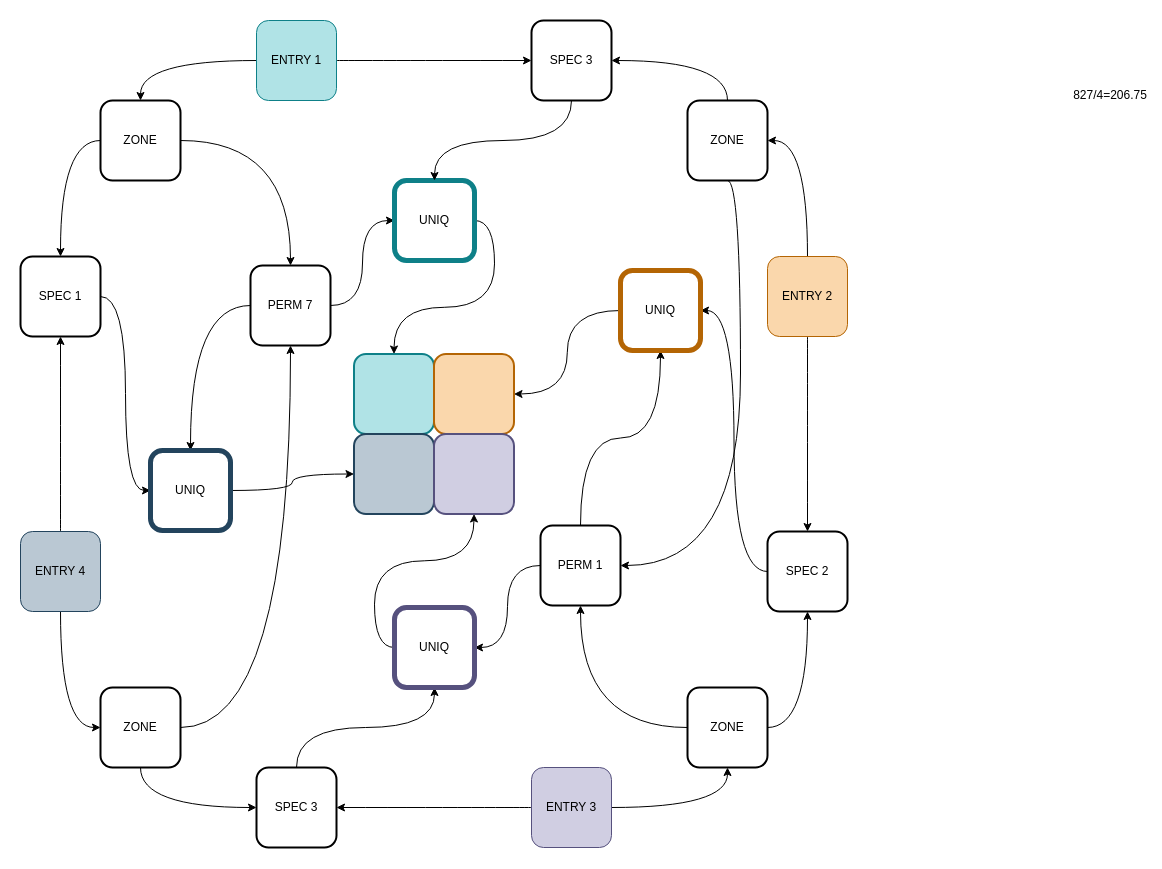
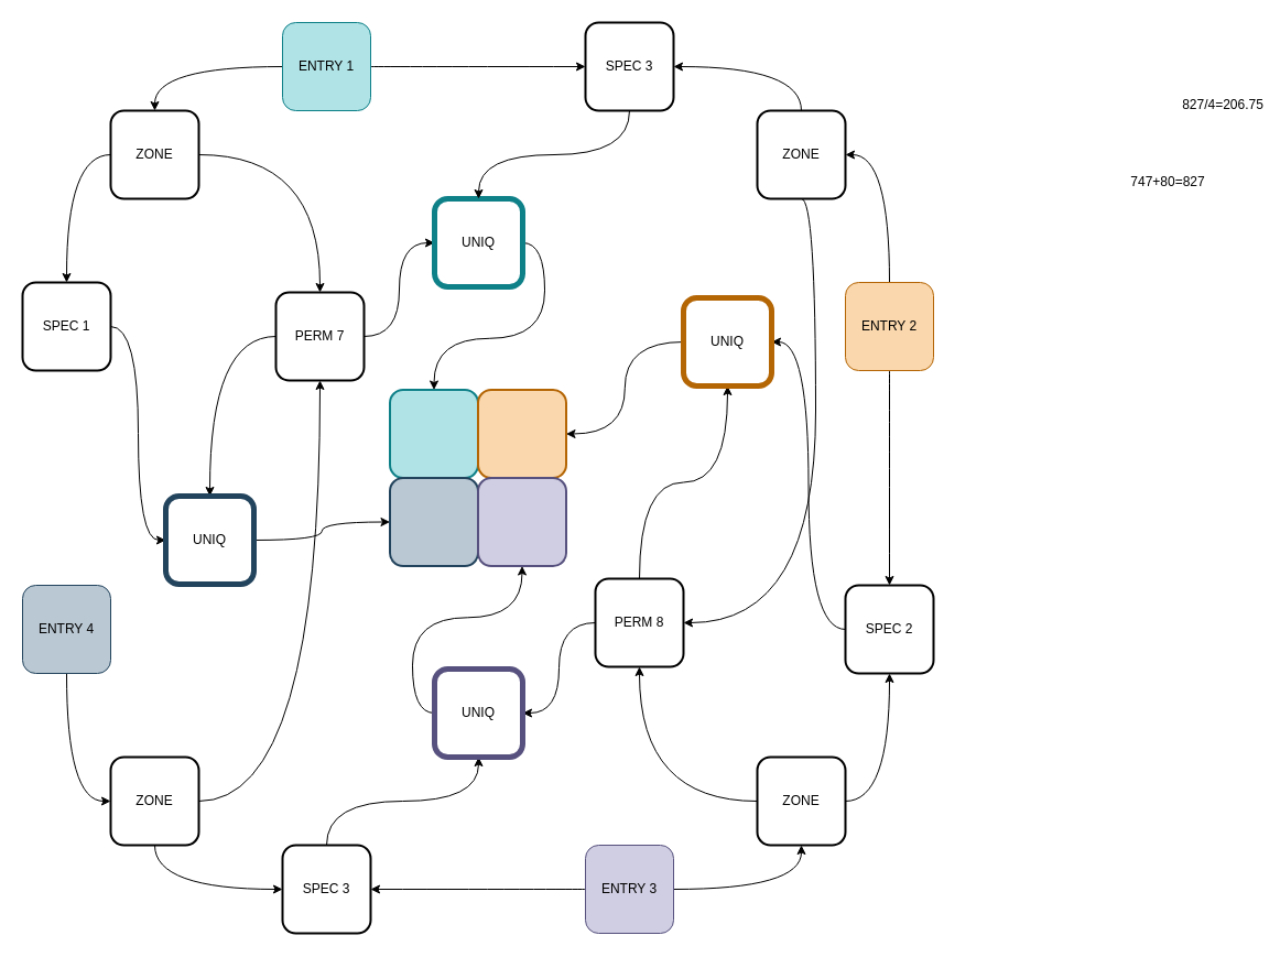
+ <mxCell id="53" value="747+80=827" style="text;html=1;strokeColor=none;fillColor=none;align=center;verticalAlign=middle;whiteSpace=wrap;rounded=0;strokeWidth=5;" vertex="1" parent="1"><mxGeometry x="1030" y="150" width="60" height="30" as="geometry" /></mxCell>
- <mxCell id="12" style="edgeStyle=orthogonalEdgeStyle;curved=1;orthogonalLoop=1;jettySize=auto;html=1;entryX=0.5;entryY=1;entryDx=0;entryDy=0;" edge="1" parent="1" source="13" target="39"><mxGeometry relative="1" as="geometry" /></mxCell>
- <mxCell id="30" value="PERM 1" style="whiteSpace=wrap;html=1;aspect=fixed;rounded=1;strokeWidth=2;" vertex="1" parent="1"><mxGeometry x="540" y="525" width="80" height="80" as="geometry" /></mxCell>
+ <mxCell id="30" value="PERM 8" style="whiteSpace=wrap;html=1;aspect=fixed;rounded=1;strokeWidth=2;" vertex="1" parent="1"><mxGeometry x="540" y="525" width="80" height="80" as="geometry" /></mxCell>
